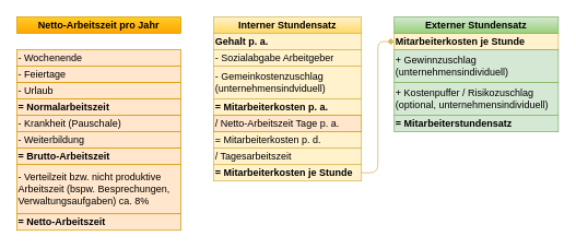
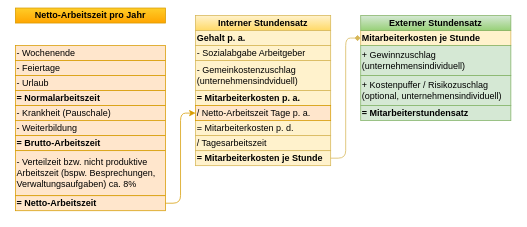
- <mxCell id="2" value="Netto-Arbeitszeit pro Jahr" style="rounded=0;whiteSpace=wrap;html=1;fontStyle=1;strokeColor=#d79b00;fillColor=#ffcd28;gradientColor=#ffa500;" parent="1" vertex="1"><mxGeometry x="20" y="20" width="200" height="20" as="geometry" /></mxCell>
+ <mxCell id="2" value="Netto-Arbeitszeit pro Jahr" style="rounded=0;whiteSpace=wrap;html=1;fontStyle=1;strokeColor=#d79b00;fillColor=#ffcd28;gradientColor=#ffa500;" parent="1" vertex="1"><mxGeometry x="20" y="10" width="200" height="20" as="geometry" /></mxCell>
+ <mxCell id="20" value="" style="endArrow=classic;html=1;exitX=1;exitY=0.5;exitDx=0;exitDy=0;edgeStyle=elbowEdgeStyle;entryX=0;entryY=0.5;entryDx=0;entryDy=0;fillColor=#ffe6cc;strokeColor=#d79b00;" parent="1" source="11" target="19" edge="1"><mxGeometry width="50" height="50" relative="1" as="geometry"><mxPoint x="260" y="270" as="sourcePoint" /><mxPoint x="360" y="240" as="targetPoint" /></mxGeometry></mxCell>
